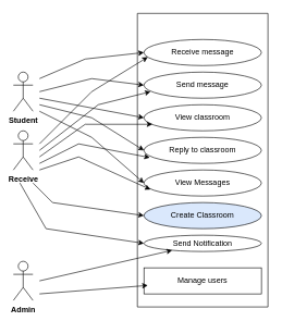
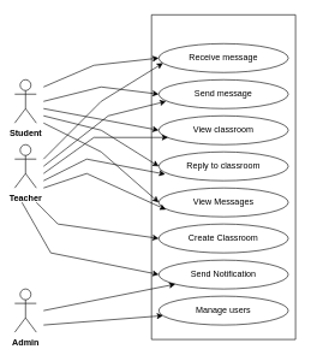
- <mxCell id="12" value="&lt;b&gt;Receive&lt;/b&gt;" style="shape=umlActor;verticalLabelPosition=bottom;verticalAlign=top;html=1;" vertex="1" parent="1"><mxGeometry x="20" y="200" width="30" height="60" as="geometry" /></mxCell>
+ <mxCell id="12" value="&lt;b&gt;Teacher&lt;/b&gt;" style="shape=umlActor;verticalLabelPosition=bottom;verticalAlign=top;html=1;" vertex="1" parent="1"><mxGeometry x="20" y="200" width="30" height="60" as="geometry" /></mxCell>
- <mxCell id="8" value="Create Classroom" style="ellipse;whiteSpace=wrap;html=1;fillColor=#dae8fc;" vertex="1" parent="2"><mxGeometry x="10" y="290" width="180" height="40" as="geometry" /></mxCell>
+ <mxCell id="8" value="Create Classroom" style="ellipse;whiteSpace=wrap;html=1;" vertex="1" parent="2"><mxGeometry x="10" y="290" width="180" height="40" as="geometry" /></mxCell>
- <mxCell id="9" value="Send Notification" style="ellipse;whiteSpace=wrap;html=1;" vertex="1" parent="2"><mxGeometry x="10" y="340" width="180" height="25" as="geometry" /></mxCell>
+ <mxCell id="9" value="Send Notification" style="ellipse;whiteSpace=wrap;html=1;" vertex="1" parent="2"><mxGeometry x="10" y="340" width="180" height="40" as="geometry" /></mxCell>
- <mxCell id="10" value="Manage users" style="whiteSpace=wrap;html=1;rounded=0;" vertex="1" parent="2"><mxGeometry x="10" y="390" width="180" height="40" as="geometry" /></mxCell>
+ <mxCell id="10" value="Manage users" style="ellipse;whiteSpace=wrap;html=1;" vertex="1" parent="2"><mxGeometry x="10" y="390" width="180" height="40" as="geometry" /></mxCell>
